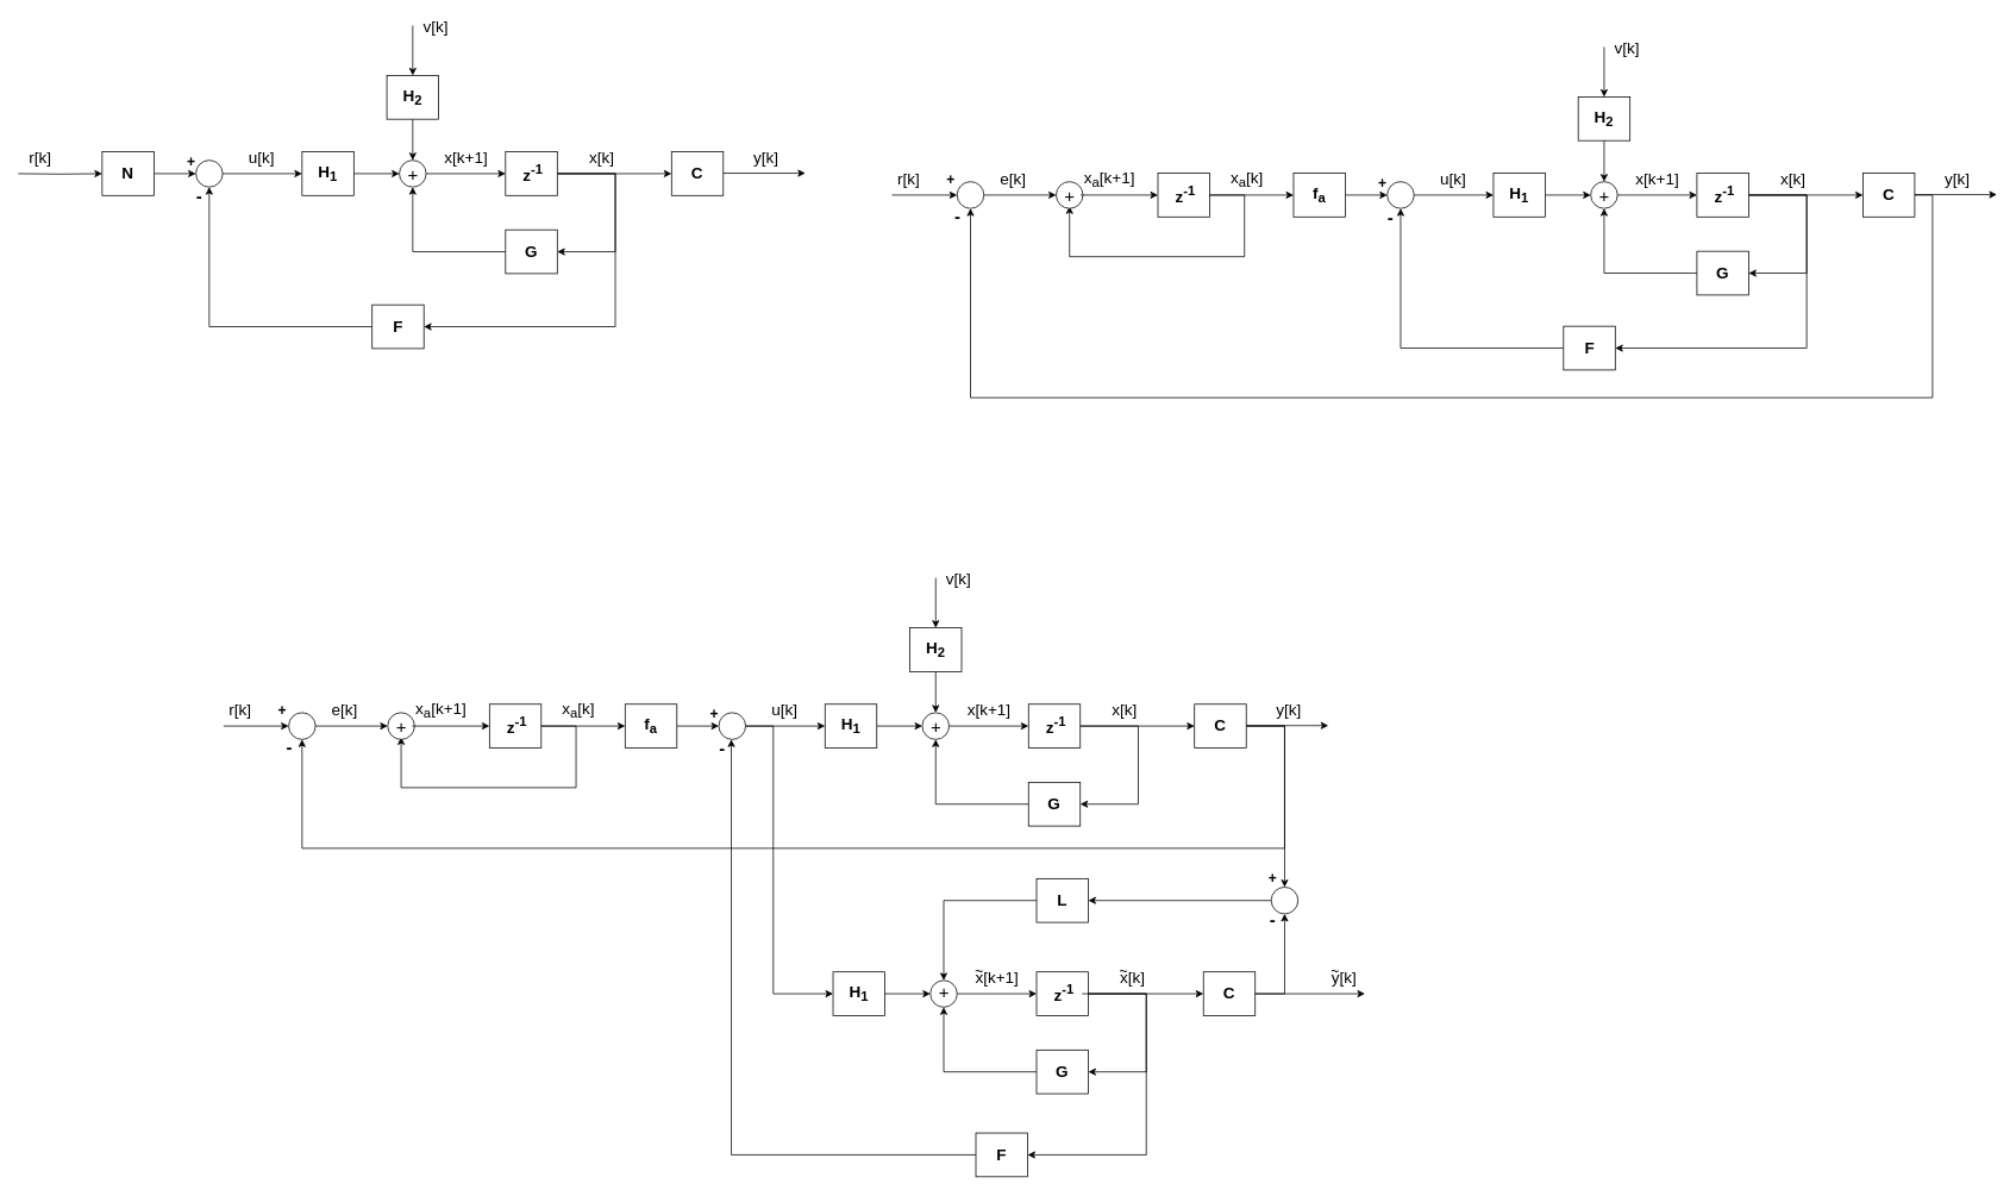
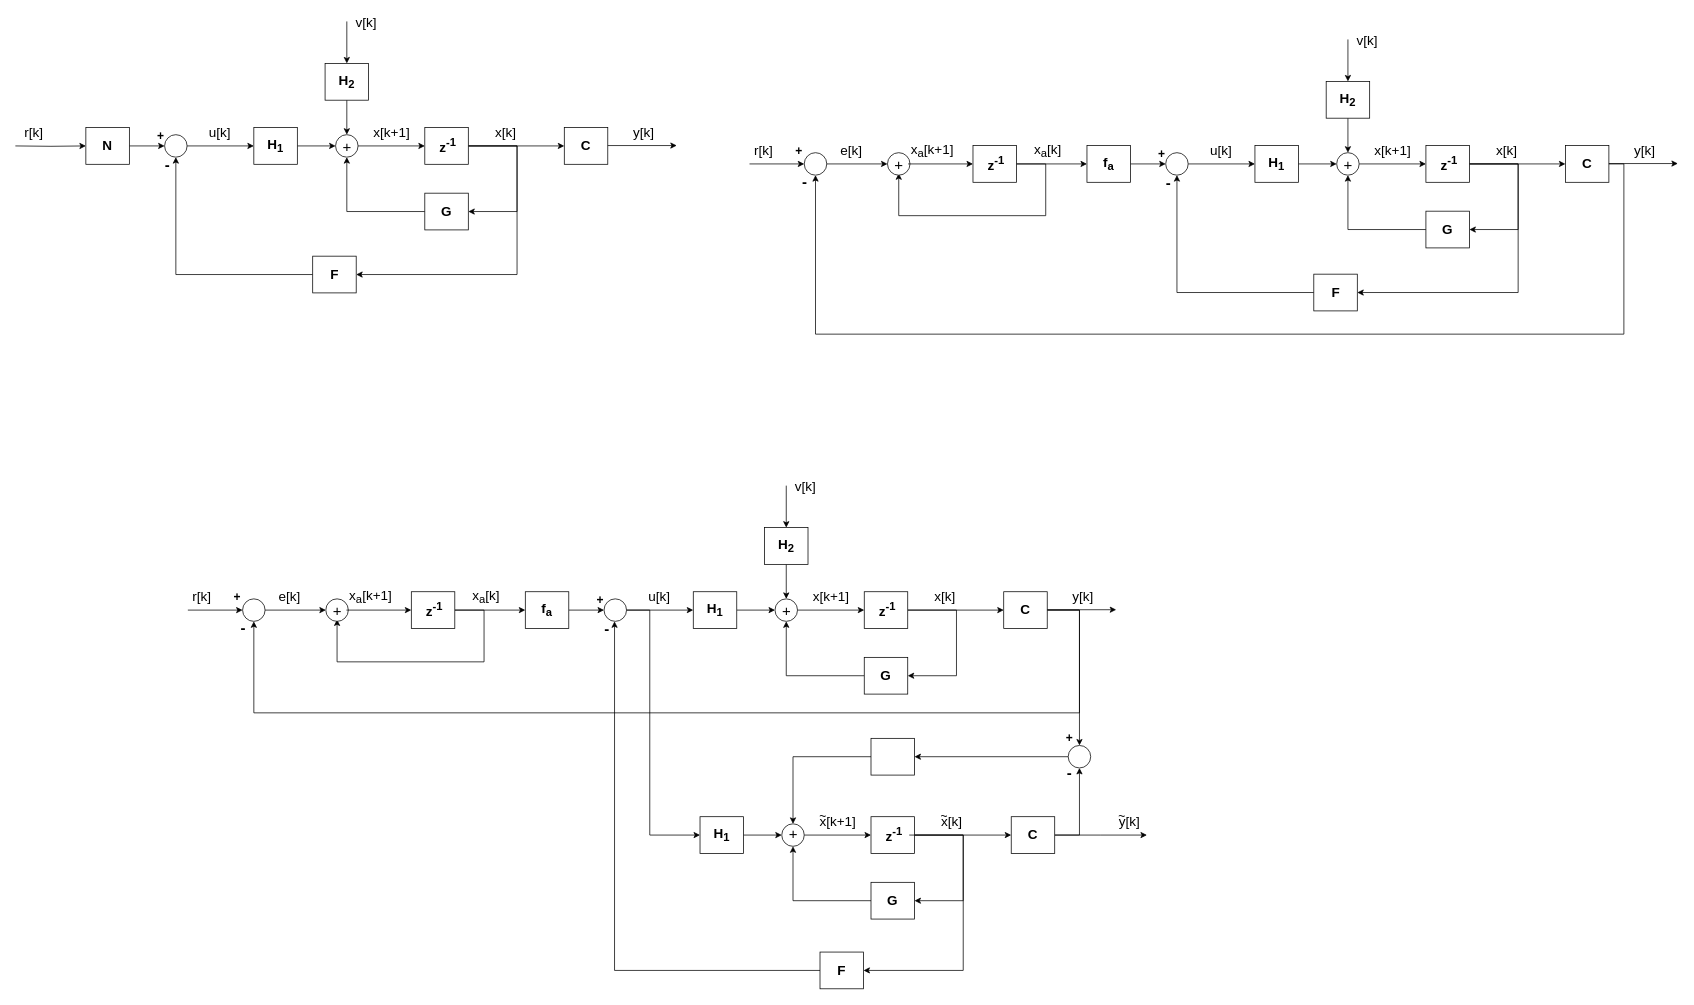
- <mxCell id="167" value="&lt;b&gt;&lt;font style=&quot;font-size: 18px&quot;&gt;L&lt;/font&gt;&lt;/b&gt;" style="text;html=1;strokeColor=none;fillColor=none;align=center;verticalAlign=middle;whiteSpace=wrap;rounded=0;" parent="1" vertex="1"><mxGeometry x="1170" y="998.5" width="40" height="20" as="geometry" /></mxCell>
